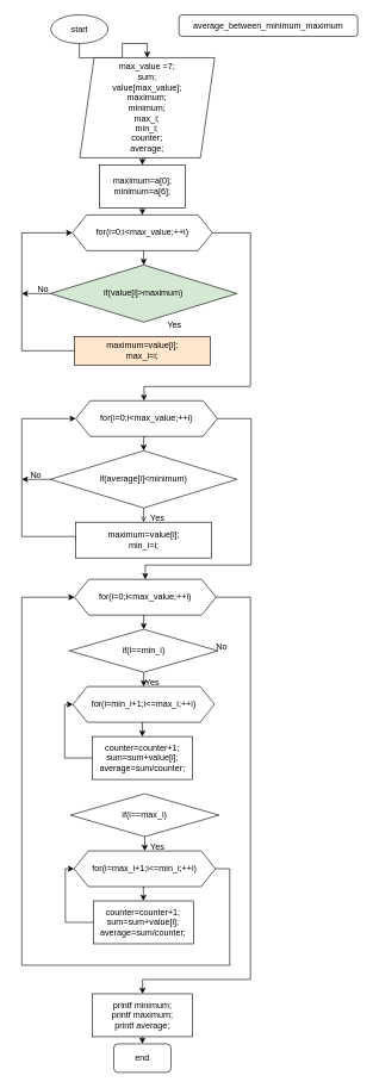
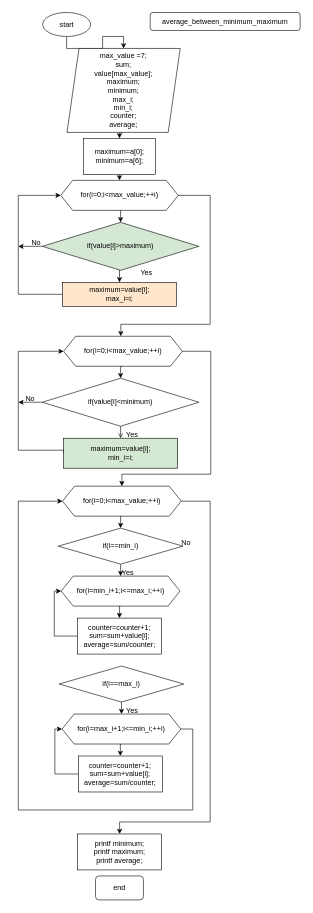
+ <mxCell id="19" style="edgeStyle=orthogonalEdgeStyle;rounded=0;orthogonalLoop=1;jettySize=auto;html=1;exitX=0.5;exitY=1;exitDx=0;exitDy=0;entryX=0.5;entryY=0;entryDx=0;entryDy=0;" parent="1" source="21" target="12" edge="1"><mxGeometry relative="1" as="geometry" /></mxCell>
- <mxCell id="25" value="if(average[i]&amp;lt;minimum)" style="rhombus;whiteSpace=wrap;html=1;" parent="1" vertex="1"><mxGeometry x="70" y="630" width="261.25" height="80" as="geometry" /></mxCell>
+ <mxCell id="25" value="if(value[i]&amp;lt;minimum)" style="rhombus;whiteSpace=wrap;html=1;" parent="1" vertex="1"><mxGeometry x="70" y="630" width="261.25" height="80" as="geometry" /></mxCell>
- <mxCell id="27" value="maximum=value[i];&lt;br&gt;min_i=i;" style="rounded=0;whiteSpace=wrap;html=1;" parent="1" vertex="1"><mxGeometry x="105.63" y="730" width="190" height="50" as="geometry" /></mxCell>
+ <mxCell id="27" value="maximum=value[i];&lt;br&gt;min_i=i;" style="rounded=0;whiteSpace=wrap;html=1;fillColor=#d5e8d4;" parent="1" vertex="1"><mxGeometry x="105.63" y="730" width="190" height="50" as="geometry" /></mxCell>
- <mxCell id="49" style="edgeStyle=orthogonalEdgeStyle;rounded=0;orthogonalLoop=1;jettySize=auto;html=1;exitX=0.5;exitY=1;exitDx=0;exitDy=0;entryX=0.5;entryY=0;entryDx=0;entryDy=0;" edge="1" parent="1" source="50" target="5"><mxGeometry relative="1" as="geometry" /></mxCell>
